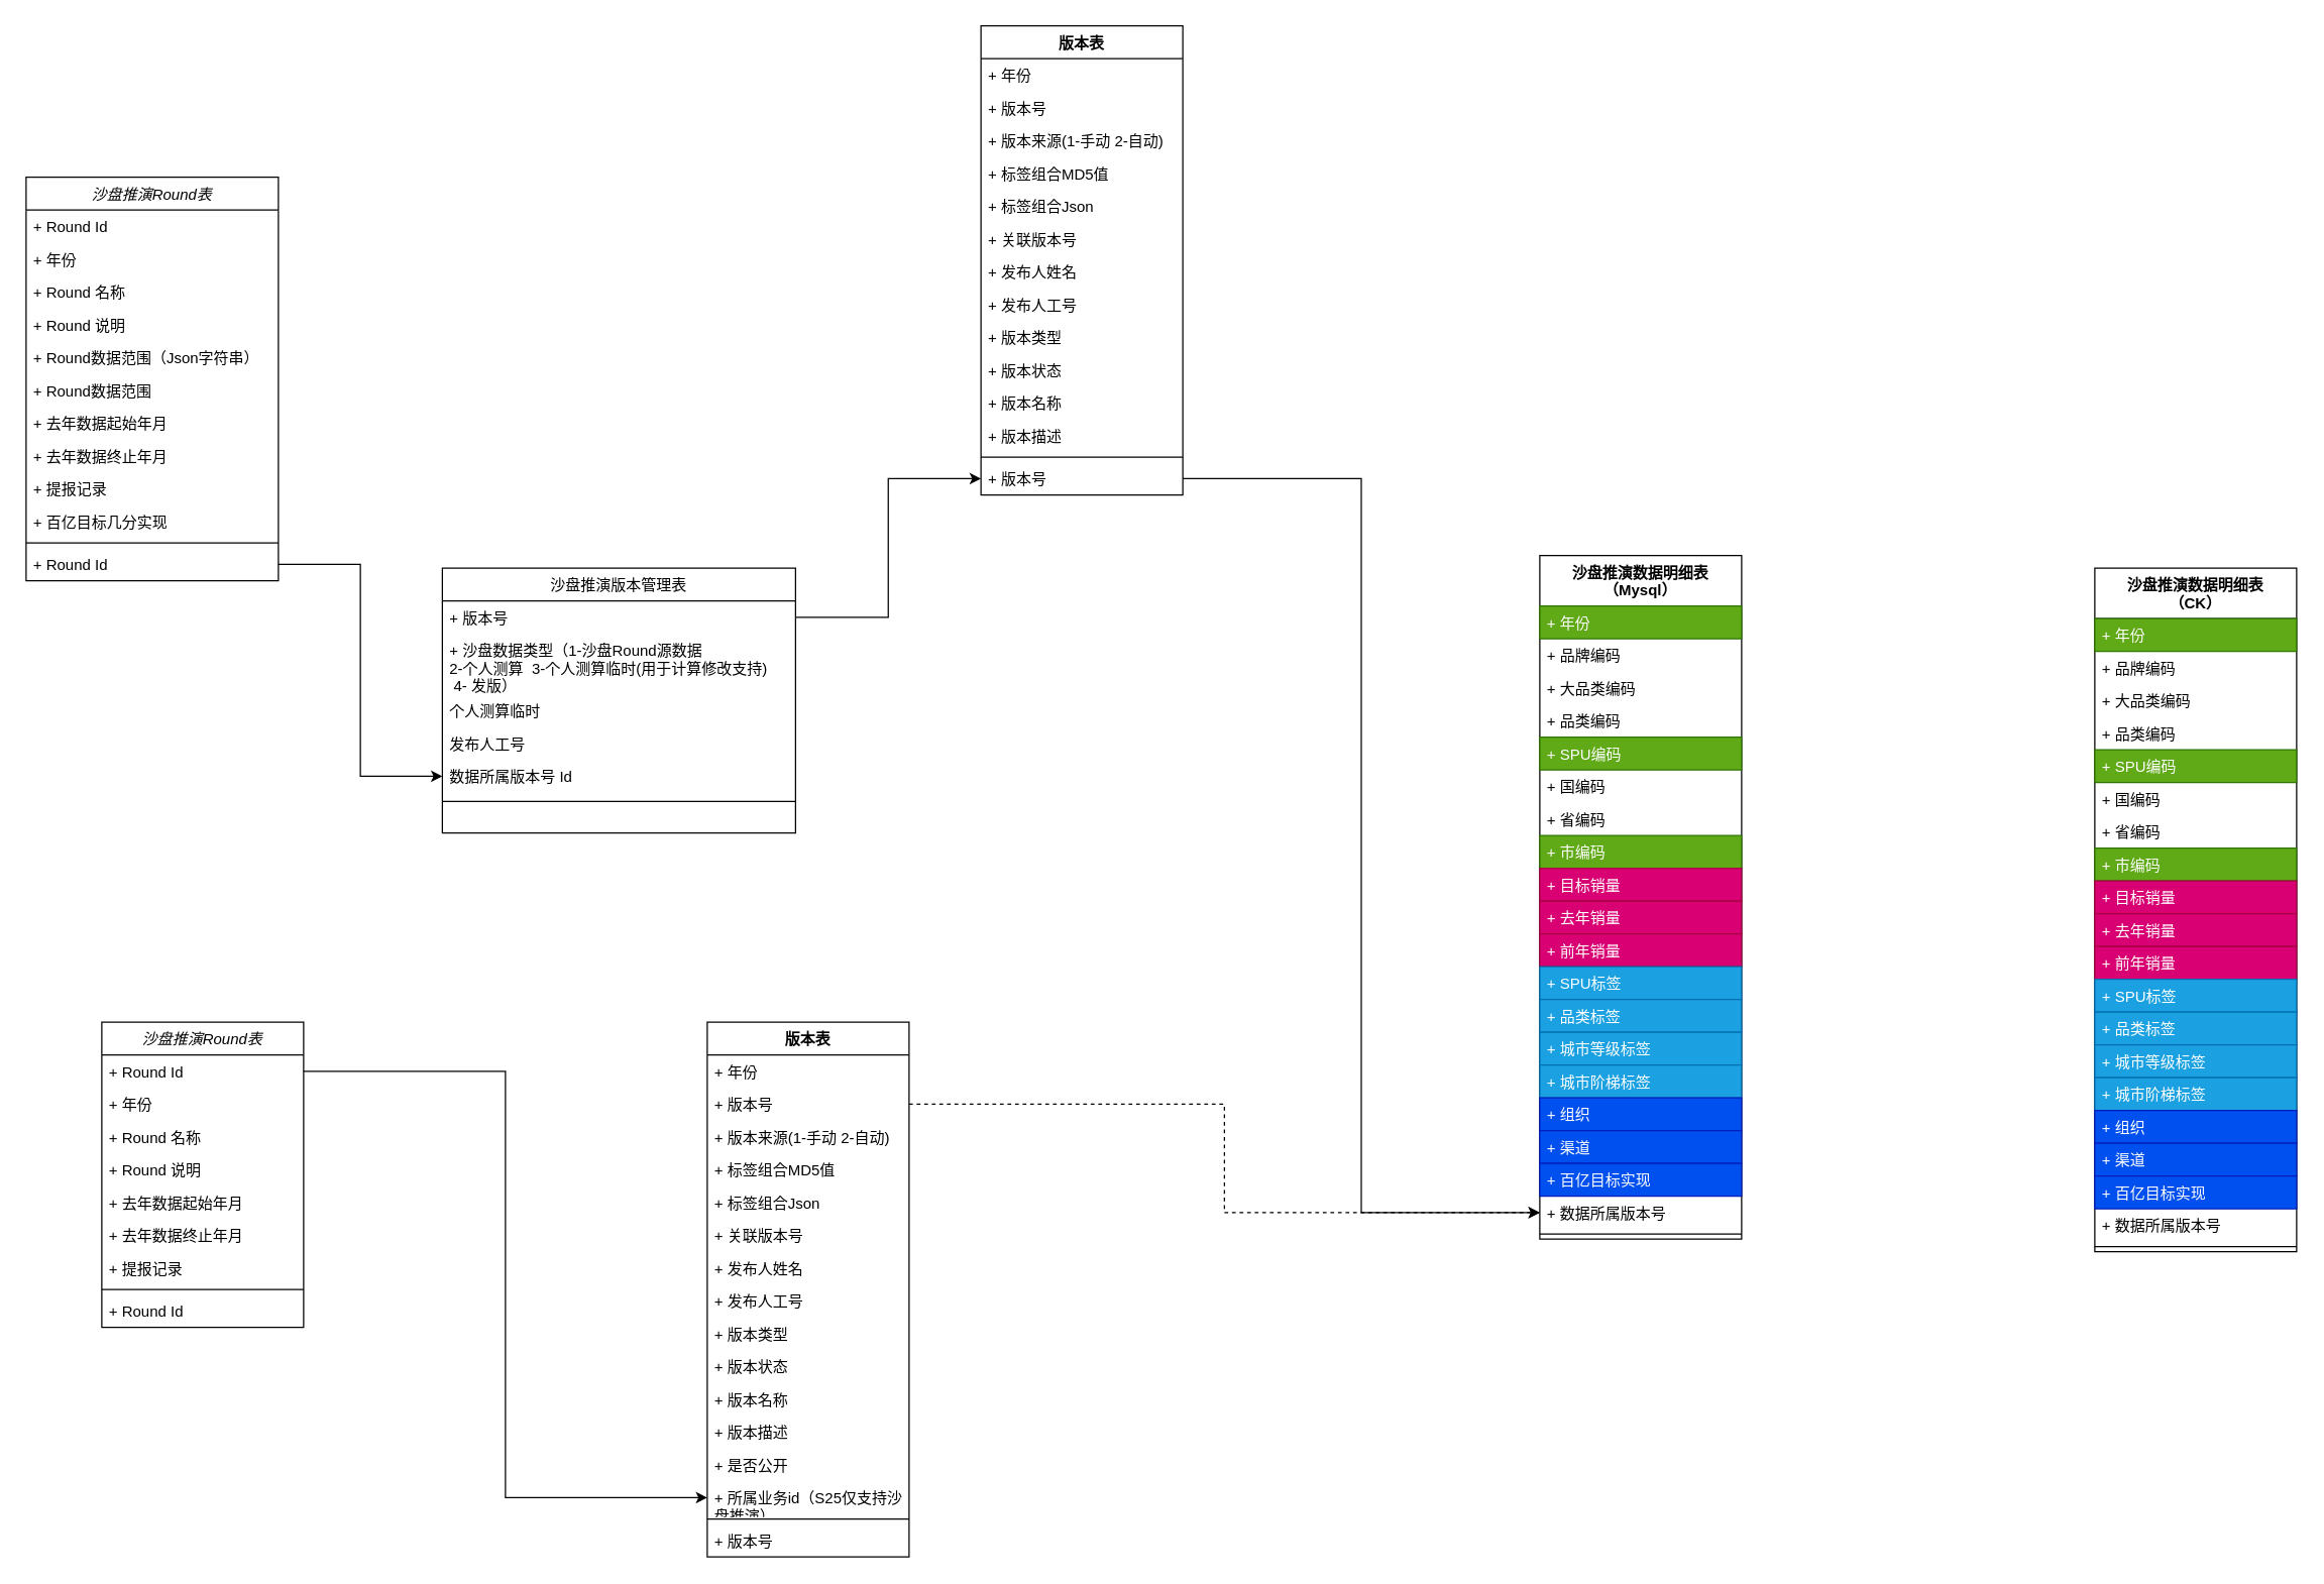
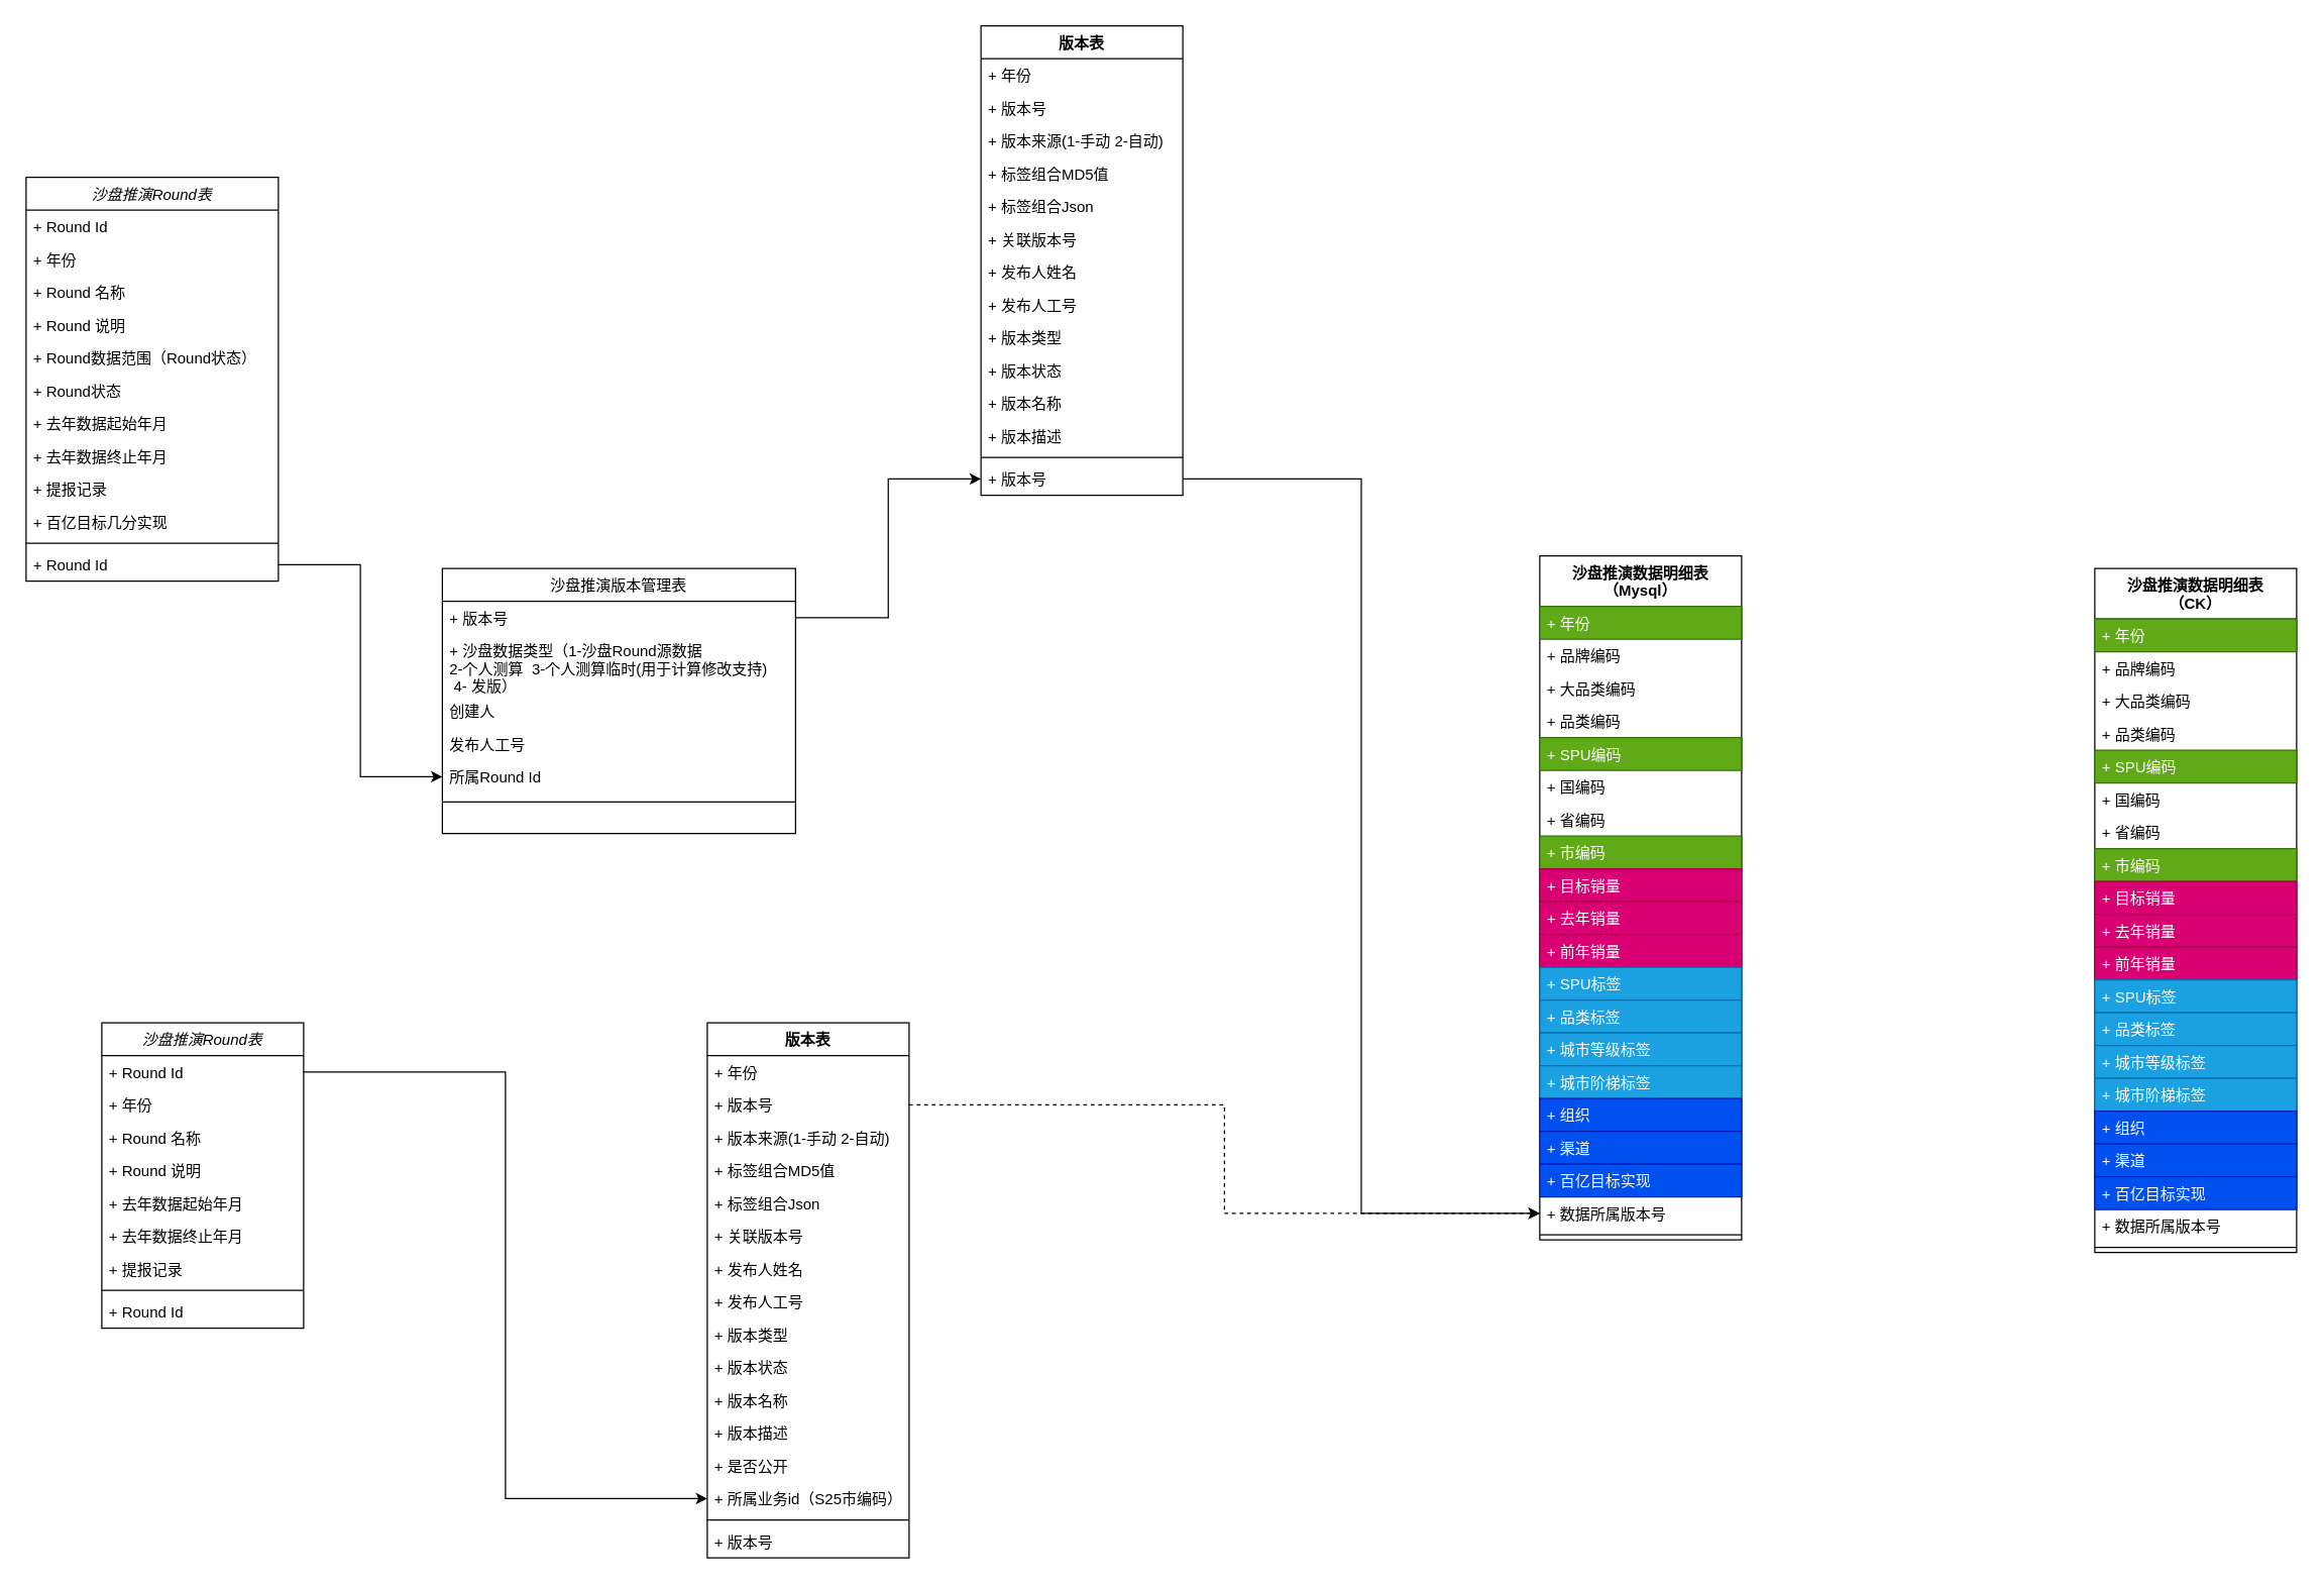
- <mxCell id="7" value="+ Round数据范围（Json字符串）" style="text;align=left;verticalAlign=top;spacingLeft=4;spacingRight=4;overflow=hidden;rotatable=0;points=[[0,0.5],[1,0.5]];portConstraint=eastwest;rounded=0;shadow=0;html=0;" vertex="1" parent="2"><mxGeometry y="130" width="200" height="26" as="geometry" /></mxCell>
+ <mxCell id="7" value="+ Round数据范围（Round状态）" style="text;align=left;verticalAlign=top;spacingLeft=4;spacingRight=4;overflow=hidden;rotatable=0;points=[[0,0.5],[1,0.5]];portConstraint=eastwest;rounded=0;shadow=0;html=0;" vertex="1" parent="2"><mxGeometry y="130" width="200" height="26" as="geometry" /></mxCell>
- <mxCell id="8" value="+ Round数据范围" style="text;align=left;verticalAlign=top;spacingLeft=4;spacingRight=4;overflow=hidden;rotatable=0;points=[[0,0.5],[1,0.5]];portConstraint=eastwest;rounded=0;shadow=0;html=0;" vertex="1" parent="2"><mxGeometry y="156" width="200" height="26" as="geometry" /></mxCell>
+ <mxCell id="8" value="+ Round状态" style="text;align=left;verticalAlign=top;spacingLeft=4;spacingRight=4;overflow=hidden;rotatable=0;points=[[0,0.5],[1,0.5]];portConstraint=eastwest;rounded=0;shadow=0;html=0;" vertex="1" parent="2"><mxGeometry y="156" width="200" height="26" as="geometry" /></mxCell>
- <mxCell id="18" value="个人测算临时" style="text;align=left;verticalAlign=top;spacingLeft=4;spacingRight=4;overflow=hidden;rotatable=0;points=[[0,0.5],[1,0.5]];portConstraint=eastwest;rounded=0;shadow=0;html=0;" parent="15" vertex="1"><mxGeometry y="100" width="280" height="26" as="geometry" /></mxCell>
+ <mxCell id="18" value="创建人" style="text;align=left;verticalAlign=top;spacingLeft=4;spacingRight=4;overflow=hidden;rotatable=0;points=[[0,0.5],[1,0.5]];portConstraint=eastwest;rounded=0;shadow=0;html=0;" parent="15" vertex="1"><mxGeometry y="100" width="280" height="26" as="geometry" /></mxCell>
- <mxCell id="20" value="数据所属版本号 Id" style="text;align=left;verticalAlign=top;spacingLeft=4;spacingRight=4;overflow=hidden;rotatable=0;points=[[0,0.5],[1,0.5]];portConstraint=eastwest;rounded=0;shadow=0;html=0;" vertex="1" parent="15"><mxGeometry y="152" width="280" height="26" as="geometry" /></mxCell>
+ <mxCell id="20" value="所属Round Id" style="text;align=left;verticalAlign=top;spacingLeft=4;spacingRight=4;overflow=hidden;rotatable=0;points=[[0,0.5],[1,0.5]];portConstraint=eastwest;rounded=0;shadow=0;html=0;" vertex="1" parent="15"><mxGeometry y="152" width="280" height="26" as="geometry" /></mxCell>
- <mxCell id="85" value="+ 所属业务id（S25仅支持沙盘推演）" style="text;strokeColor=none;fillColor=none;align=left;verticalAlign=top;spacingLeft=4;spacingRight=4;overflow=hidden;rotatable=0;points=[[0,0.5],[1,0.5]];portConstraint=eastwest;whiteSpace=wrap;html=1;" vertex="1" parent="71"><mxGeometry y="364" width="160" height="26" as="geometry" /></mxCell>
+ <mxCell id="85" value="+ 所属业务id（S25市编码）" style="text;strokeColor=none;fillColor=none;align=left;verticalAlign=top;spacingLeft=4;spacingRight=4;overflow=hidden;rotatable=0;points=[[0,0.5],[1,0.5]];portConstraint=eastwest;whiteSpace=wrap;html=1;" vertex="1" parent="71"><mxGeometry y="364" width="160" height="26" as="geometry" /></mxCell>
